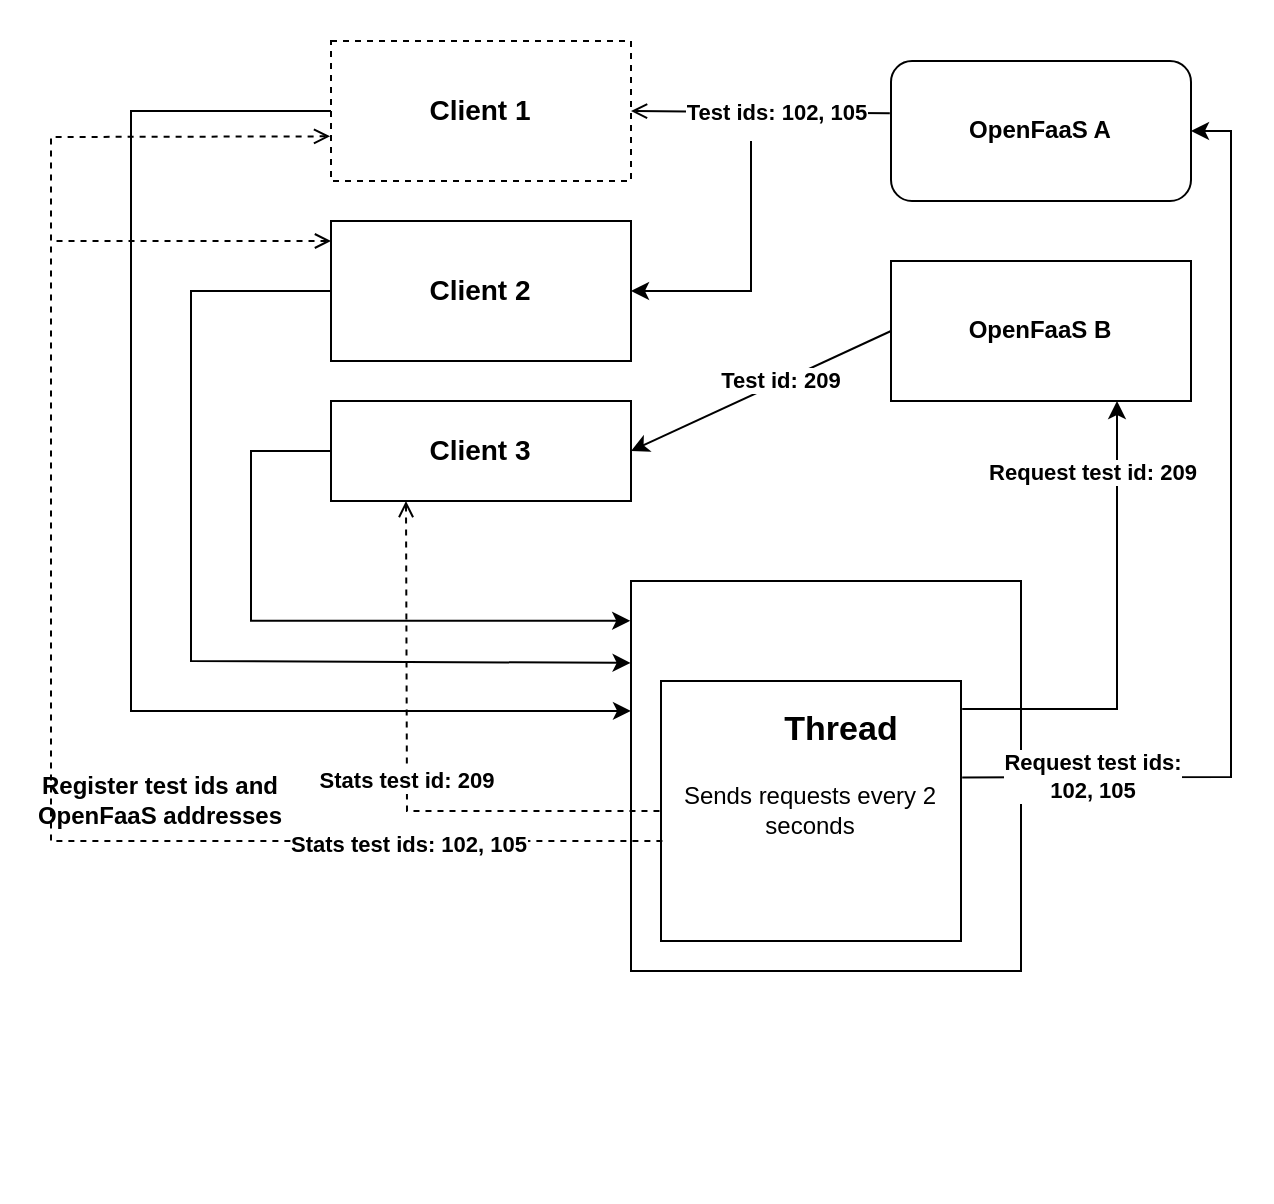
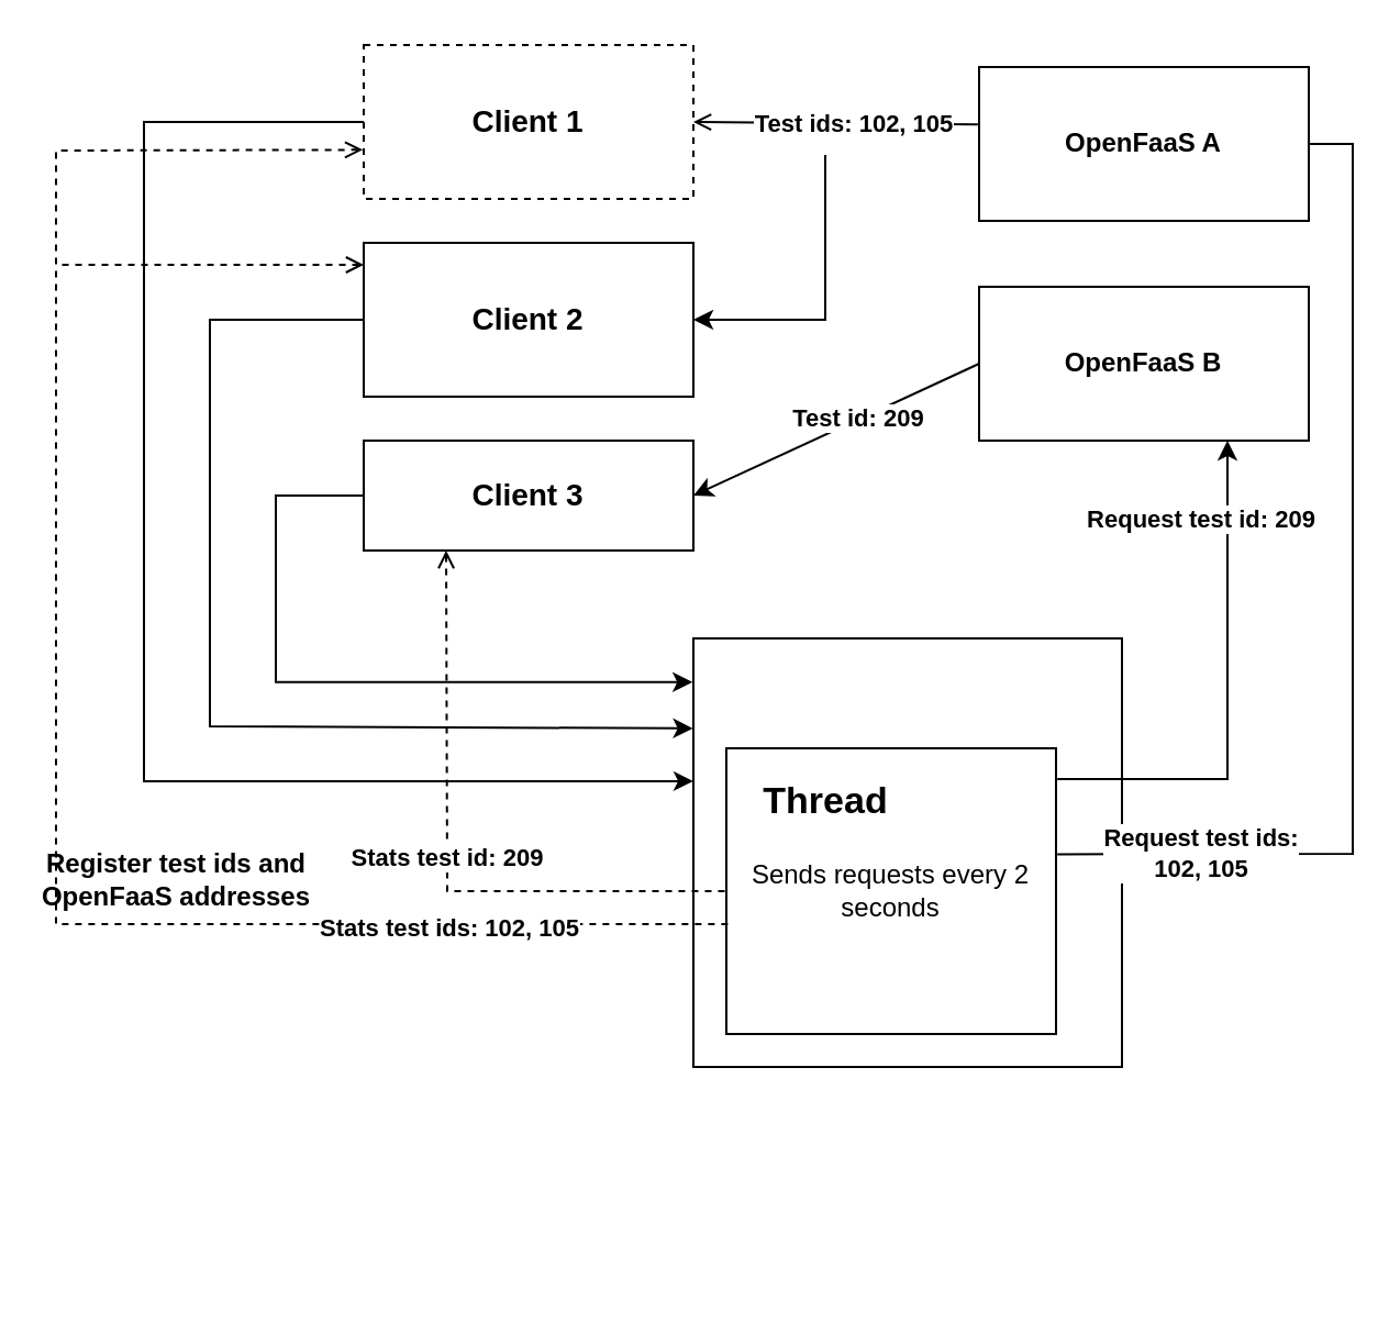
- <mxCell id="14" value="&lt;b&gt;OpenFaaS A&lt;/b&gt;" style="whiteSpace=wrap;html=1;fillColor=none;rounded=1;" vertex="1" parent="1"><mxGeometry x="445" y="30" width="150" height="70" as="geometry" /></mxCell>
+ <mxCell id="14" value="&lt;b&gt;OpenFaaS A&lt;/b&gt;" style="rounded=0;whiteSpace=wrap;html=1;fillColor=none;" vertex="1" parent="1"><mxGeometry x="445" y="30" width="150" height="70" as="geometry" /></mxCell>
- <mxCell id="20" value="" style="endArrow=classic;html=1;rounded=0;exitX=1.004;exitY=0.371;exitDx=0;exitDy=0;exitPerimeter=0;entryX=1;entryY=0.5;entryDx=0;entryDy=0;" edge="1" parent="1" source="4" target="14"><mxGeometry width="50" height="50" relative="1" as="geometry"><mxPoint x="475" y="530" as="sourcePoint" /><mxPoint x="745" y="438" as="targetPoint" /><Array as="points"><mxPoint x="615" y="388" /><mxPoint x="615" y="65" /></Array></mxGeometry></mxCell>
+ <mxCell id="20" value="" style="endArrow=none;html=1;rounded=0;exitX=1.004;exitY=0.371;exitDx=0;exitDy=0;exitPerimeter=0;entryX=1;entryY=0.5;entryDx=0;entryDy=0;" edge="1" parent="1" source="4" target="14"><mxGeometry width="50" height="50" relative="1" as="geometry"><mxPoint x="475" y="530" as="sourcePoint" /><mxPoint x="745" y="438" as="targetPoint" /><Array as="points"><mxPoint x="615" y="388" /><mxPoint x="615" y="65" /></Array></mxGeometry></mxCell>
- <mxCell id="28" value="Thread" style="text;html=1;strokeColor=none;fillColor=none;align=center;verticalAlign=middle;whiteSpace=wrap;rounded=0;fontStyle=1;fontSize=17;" vertex="1" parent="1"><mxGeometry x="375" y="350" width="91" height="30" as="geometry" /></mxCell>
+ <mxCell id="28" value="Thread" style="text;html=1;strokeColor=none;fillColor=none;align=center;verticalAlign=middle;whiteSpace=wrap;rounded=0;fontStyle=1;fontSize=17;" vertex="1" parent="1"><mxGeometry x="330" y="350" width="91" height="30" as="geometry" /></mxCell>
